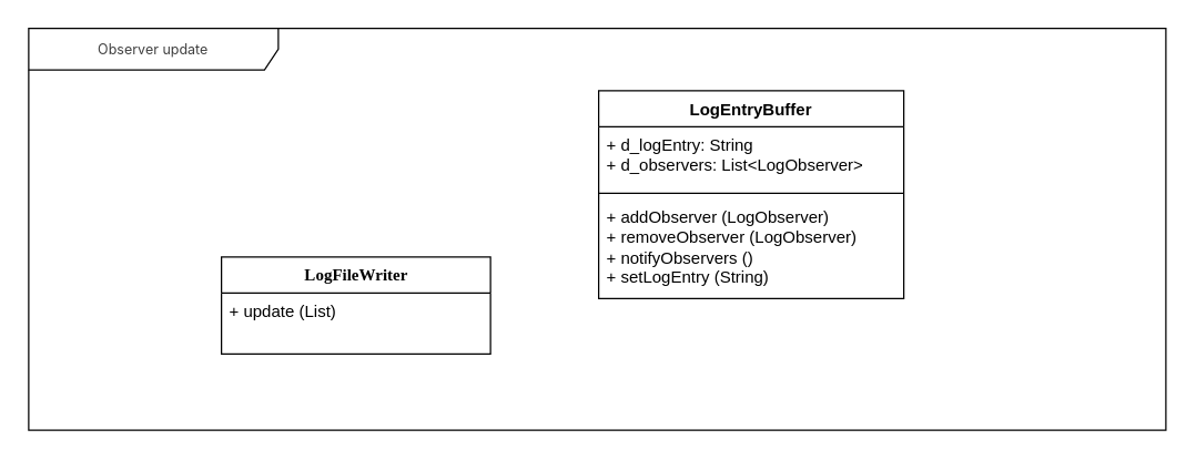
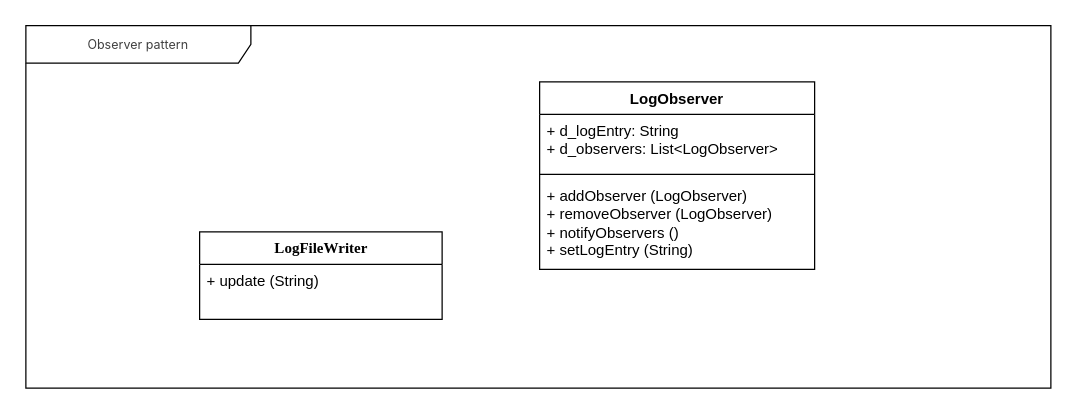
- <mxCell id="2" value="&lt;h3 style=&quot;text-align: start; font-weight: var(--ds-font-weight-strong); font-size: calc(var(--ds-md-zoom)*16px); line-height: 1.5; margin: calc(var(--ds-md-zoom)*16px)0 calc(var(--ds-md-zoom)*12px)0; caret-color: rgb(64, 64, 64); color: rgb(64, 64, 64); font-family: Inter, system-ui, -apple-system, BlinkMacSystemFont, &amp;quot;Segoe UI&amp;quot;, Roboto, &amp;quot;Noto Sans&amp;quot;, Ubuntu, Cantarell, &amp;quot;Helvetica Neue&amp;quot;, Oxygen, &amp;quot;Open Sans&amp;quot;, sans-serif;&quot;&gt;Observer update&lt;/h3&gt;" style="shape=umlFrame;whiteSpace=wrap;html=1;rounded=0;shadow=0;comic=0;labelBackgroundColor=none;strokeWidth=1;fontFamily=Verdana;fontSize=10;align=center;width=180;height=30;" parent="1" vertex="1"><mxGeometry x="20" y="20" width="820" height="290" as="geometry" /></mxCell>
+ <mxCell id="2" value="&lt;h3 style=&quot;text-align: start; font-weight: var(--ds-font-weight-strong); font-size: calc(var(--ds-md-zoom)*16px); line-height: 1.5; margin: calc(var(--ds-md-zoom)*16px)0 calc(var(--ds-md-zoom)*12px)0; caret-color: rgb(64, 64, 64); color: rgb(64, 64, 64); font-family: Inter, system-ui, -apple-system, BlinkMacSystemFont, &amp;quot;Segoe UI&amp;quot;, Roboto, &amp;quot;Noto Sans&amp;quot;, Ubuntu, Cantarell, &amp;quot;Helvetica Neue&amp;quot;, Oxygen, &amp;quot;Open Sans&amp;quot;, sans-serif;&quot;&gt;Observer pattern&lt;/h3&gt;" style="shape=umlFrame;whiteSpace=wrap;html=1;rounded=0;shadow=0;comic=0;labelBackgroundColor=none;strokeWidth=1;fontFamily=Verdana;fontSize=10;align=center;width=180;height=30;" parent="1" vertex="1"><mxGeometry x="20" y="20" width="820" height="290" as="geometry" /></mxCell>
- <mxCell id="5" value="LogEntryBuffer" style="swimlane;fontStyle=1;align=center;verticalAlign=top;childLayout=stackLayout;horizontal=1;startSize=26;horizontalStack=0;resizeParent=1;resizeParentMax=0;resizeLast=0;collapsible=1;marginBottom=0;whiteSpace=wrap;html=1;" vertex="1" parent="1"><mxGeometry x="431" y="65" width="220" height="150" as="geometry" /></mxCell>
+ <mxCell id="5" value="LogObserver" style="swimlane;fontStyle=1;align=center;verticalAlign=top;childLayout=stackLayout;horizontal=1;startSize=26;horizontalStack=0;resizeParent=1;resizeParentMax=0;resizeLast=0;collapsible=1;marginBottom=0;whiteSpace=wrap;html=1;" vertex="1" parent="1"><mxGeometry x="431" y="65" width="220" height="150" as="geometry" /></mxCell>
- <mxCell id="4" value="+ update (List)" style="text;html=1;strokeColor=none;fillColor=none;align=left;verticalAlign=top;spacingLeft=4;spacingRight=4;whiteSpace=wrap;overflow=hidden;rotatable=0;points=[[0,0.5],[1,0.5]];portConstraint=eastwest;" parent="3" vertex="1"><mxGeometry y="26" width="194" height="26" as="geometry" /></mxCell>
+ <mxCell id="4" value="+ update (String)" style="text;html=1;strokeColor=none;fillColor=none;align=left;verticalAlign=top;spacingLeft=4;spacingRight=4;whiteSpace=wrap;overflow=hidden;rotatable=0;points=[[0,0.5],[1,0.5]];portConstraint=eastwest;" parent="3" vertex="1"><mxGeometry y="26" width="194" height="26" as="geometry" /></mxCell>
